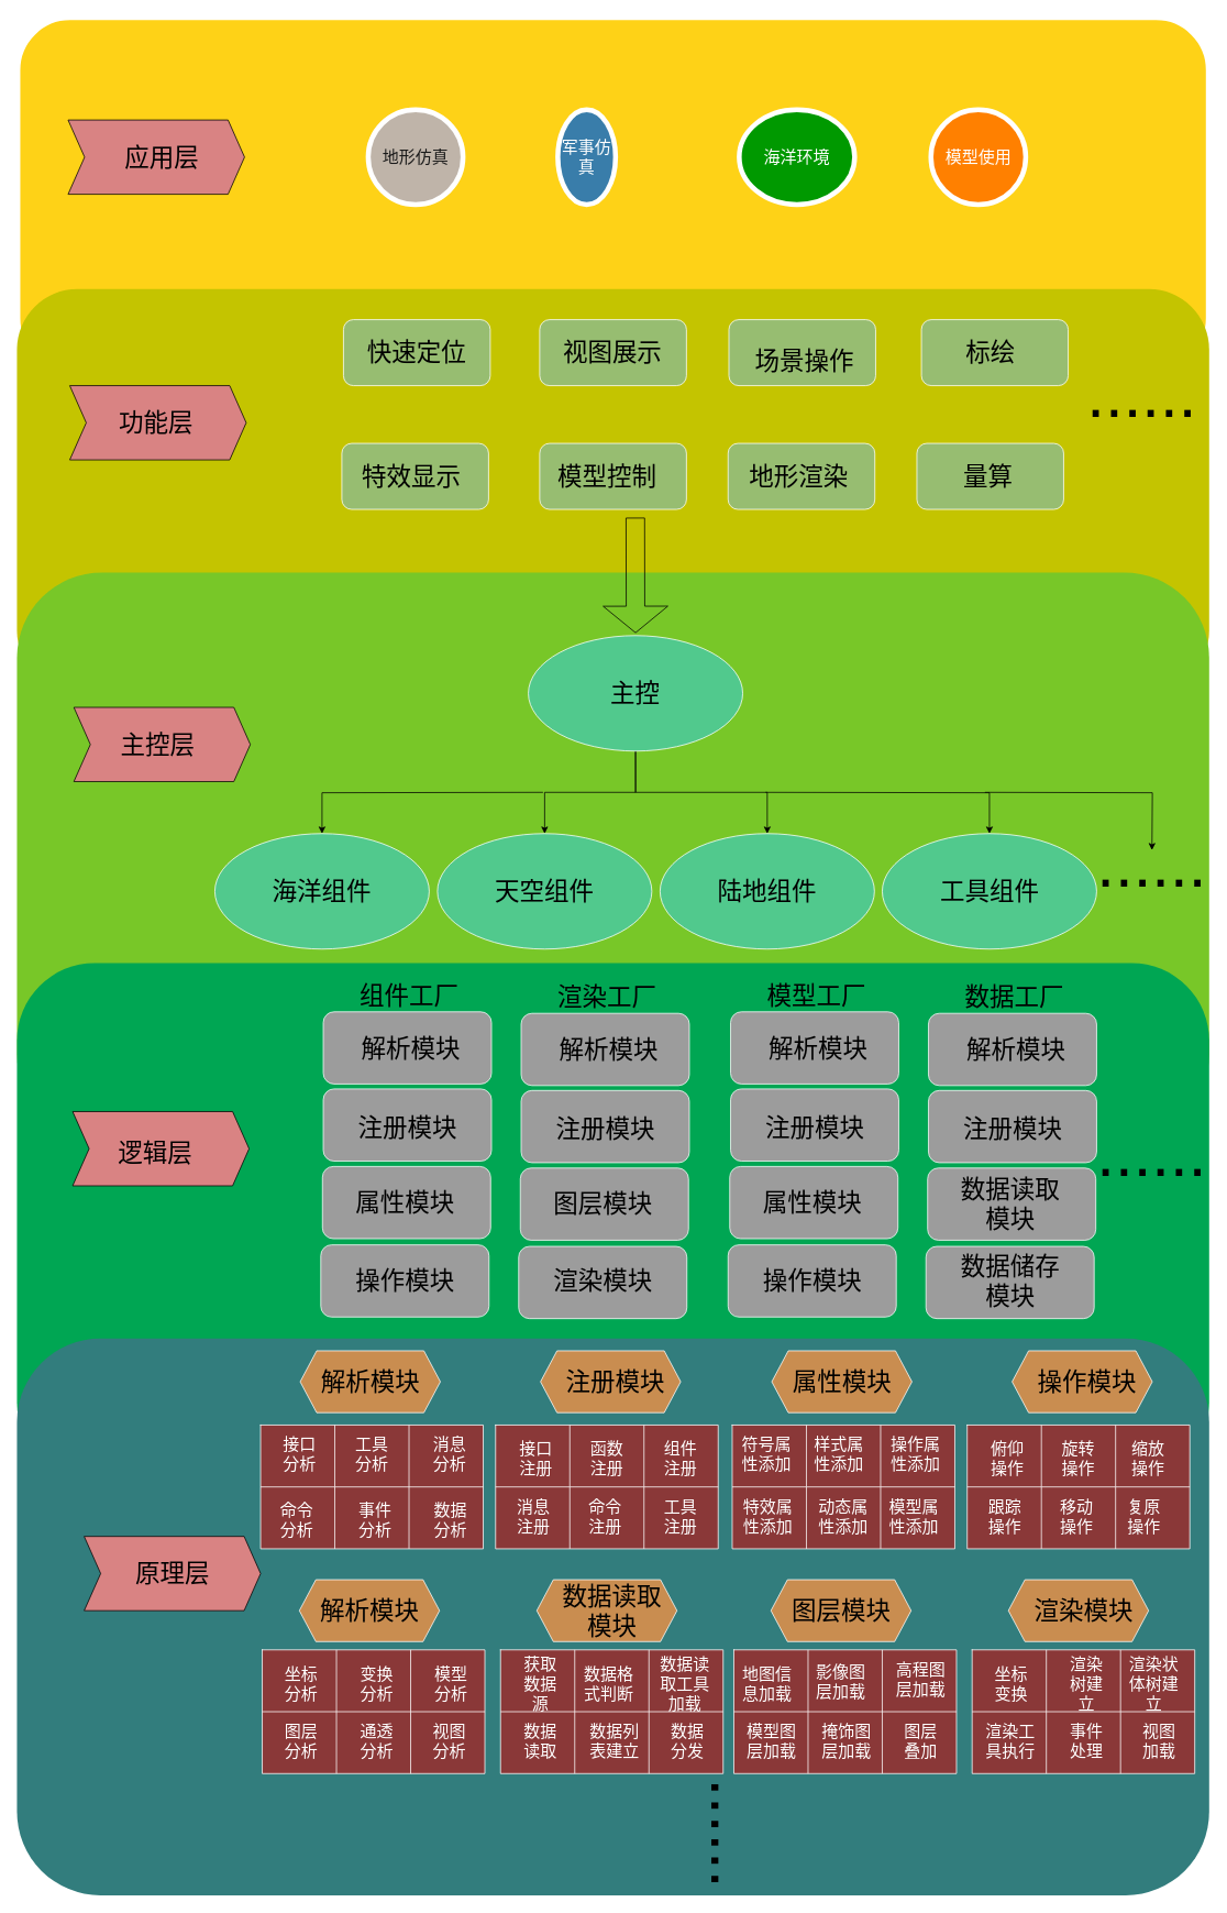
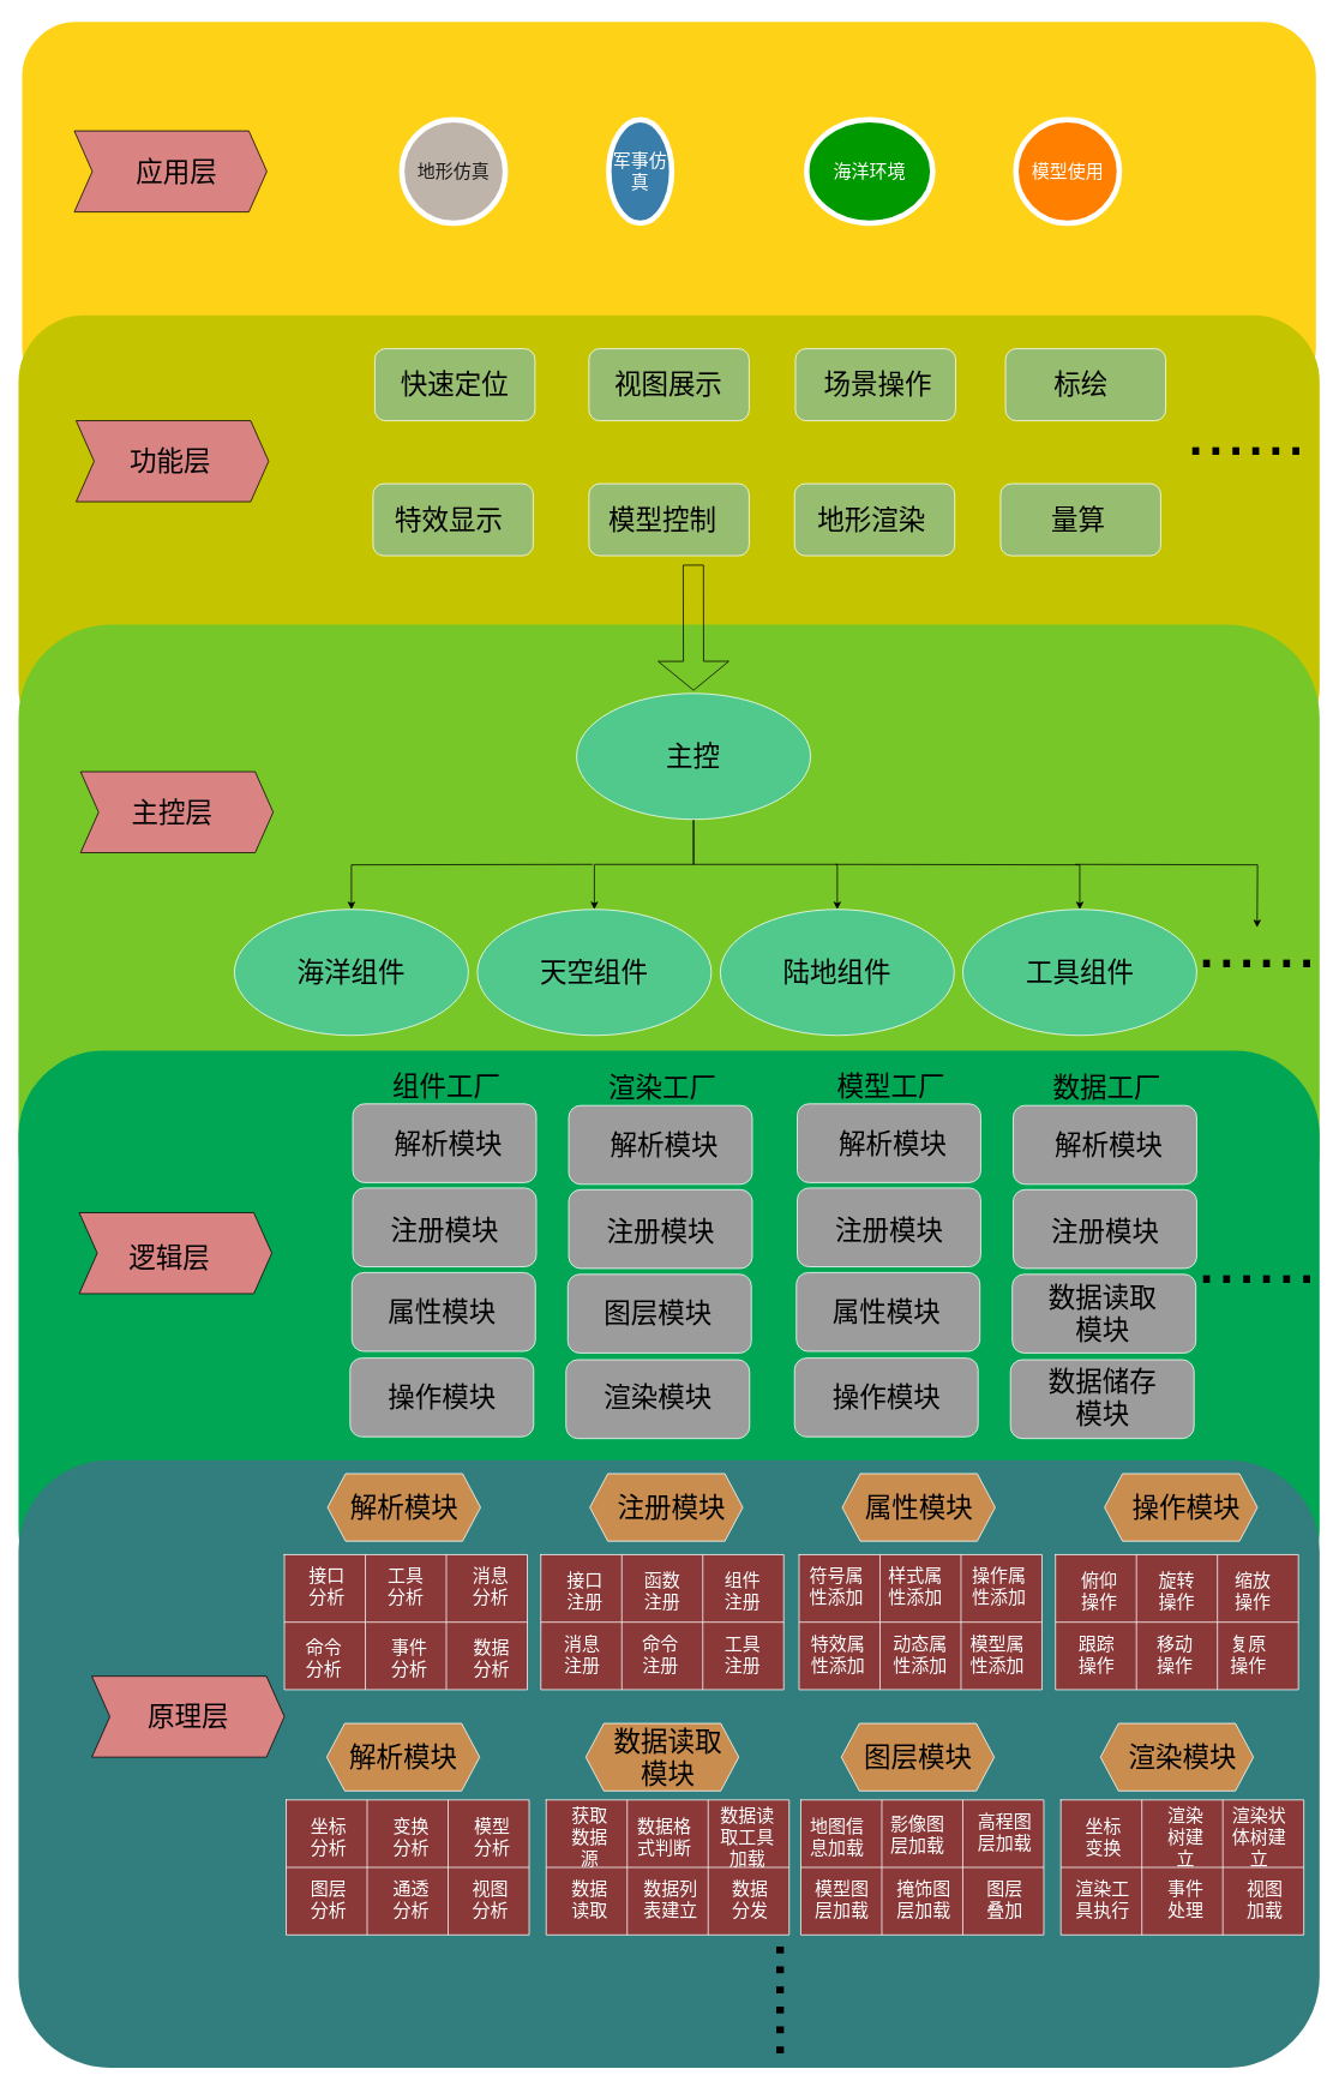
- <mxCell id="31" value="场景操作" style="text;html=1;strokeColor=none;fillColor=none;align=center;verticalAlign=middle;whiteSpace=wrap;rounded=0;fontSize=30;" vertex="1" parent="1"><mxGeometry x="914" y="427" width="122.5" height="20" as="geometry" /></mxCell>
+ <mxCell id="31" value="场景操作" style="text;html=1;strokeColor=none;fillColor=none;align=center;verticalAlign=middle;whiteSpace=wrap;rounded=0;fontSize=30;" vertex="1" parent="1"><mxGeometry x="914" y="417" width="122.5" height="20" as="geometry" /></mxCell>
